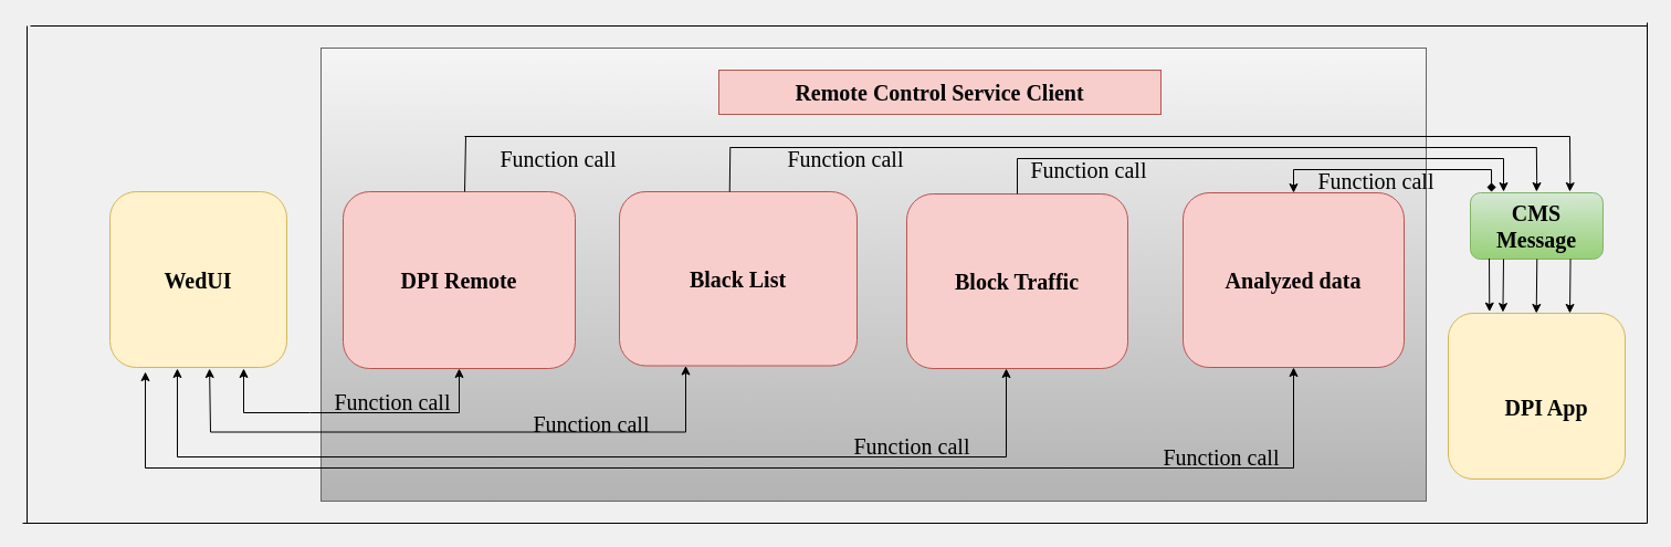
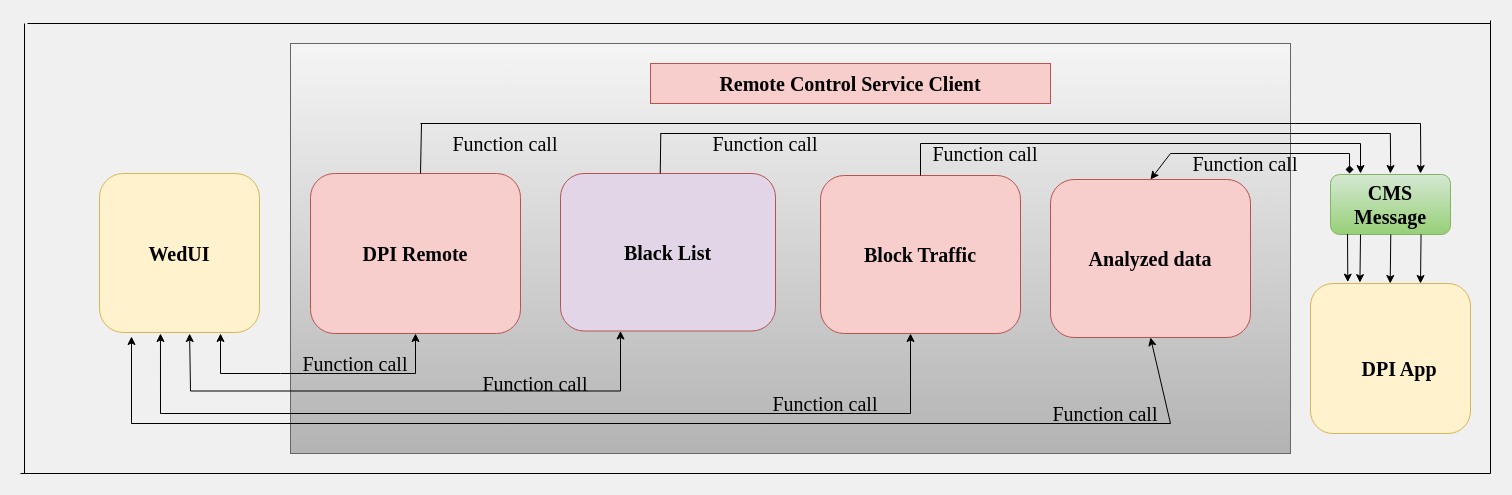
- <mxCell id="7" value="Black List" style="rounded=1;whiteSpace=wrap;html=1;fontFamily=Comic Sans MS;fontSize=20;fontStyle=1;fillColor=#f8cecc;strokeColor=#b85450;" parent="1" vertex="1"><mxGeometry x="560" y="173" width="215" height="157.5" as="geometry" /></mxCell>
+ <mxCell id="7" value="Black List" style="rounded=1;whiteSpace=wrap;html=1;fontFamily=Comic Sans MS;fontSize=20;fontStyle=1;fillColor=#e1d5e7;strokeColor=#b85450;" parent="1" vertex="1"><mxGeometry x="560" y="173" width="215" height="157.5" as="geometry" /></mxCell>
- <mxCell id="36" value="Analyzed data" style="rounded=1;whiteSpace=wrap;html=1;fontFamily=Comic Sans MS;fontSize=20;fontStyle=1;fillColor=#f8cecc;strokeColor=#b85450;" parent="1" vertex="1"><mxGeometry x="1070" y="174" width="200" height="158" as="geometry" /></mxCell>
+ <mxCell id="36" value="Analyzed data" style="rounded=1;whiteSpace=wrap;html=1;fontFamily=Comic Sans MS;fontSize=20;fontStyle=1;fillColor=#f8cecc;strokeColor=#b85450;" parent="1" vertex="1"><mxGeometry x="1050" y="179" width="200" height="158" as="geometry" /></mxCell>
